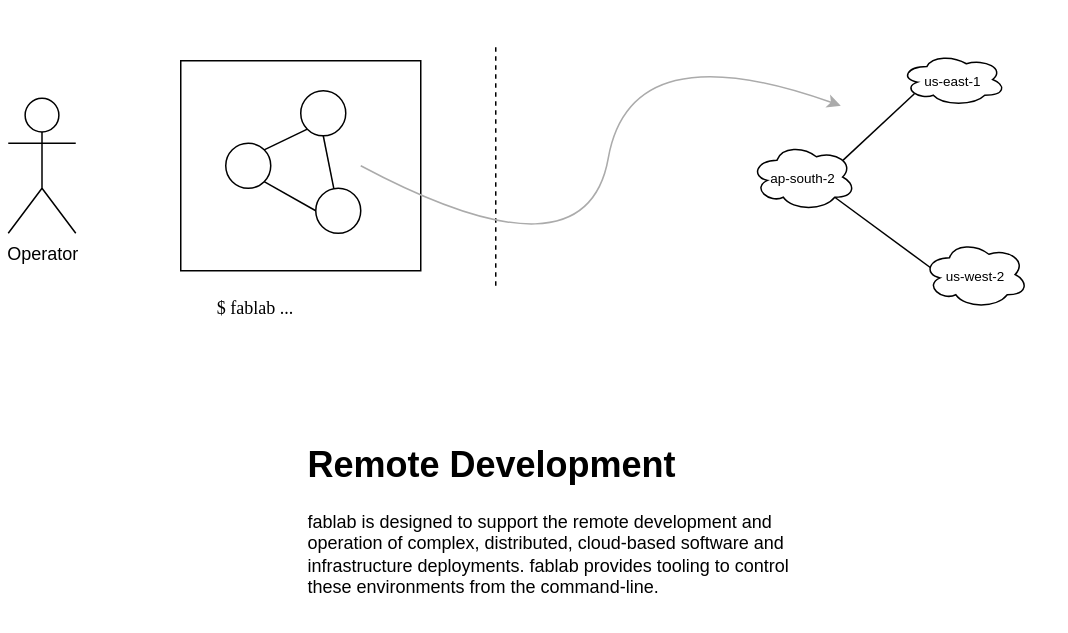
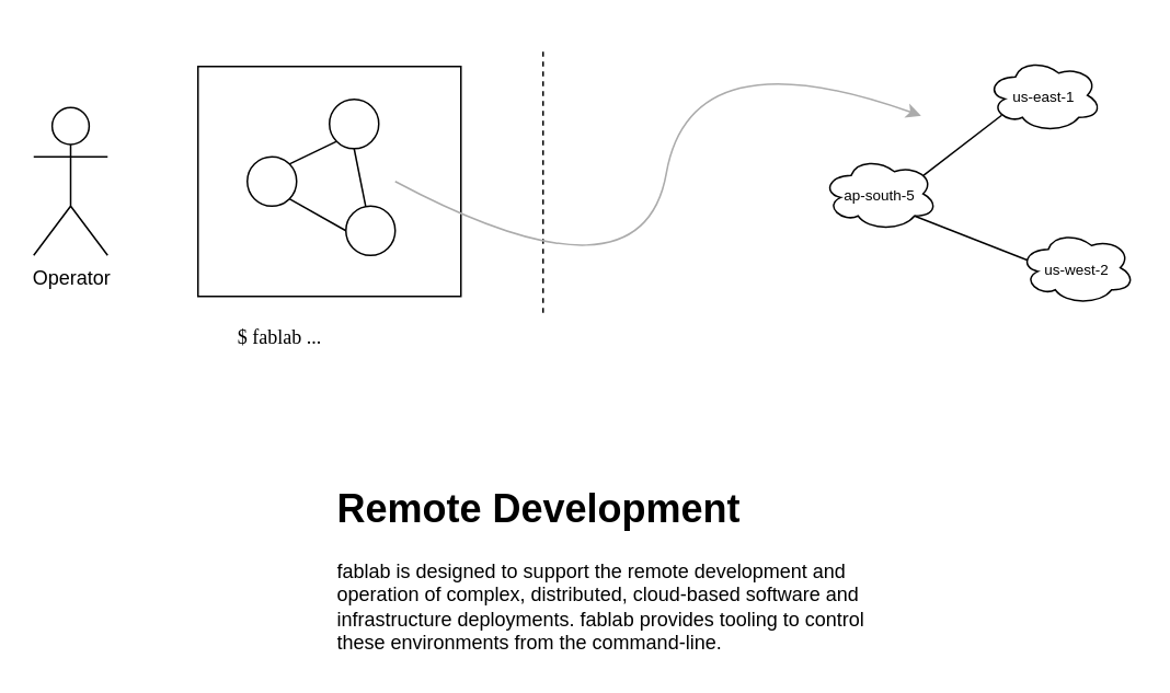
- <mxCell id="12" value="&lt;font style=&quot;font-size: 9px&quot;&gt;us-east-1&lt;/font&gt;" style="ellipse;shape=cloud;whiteSpace=wrap;html=1;fillColor=none;" vertex="1" parent="1"><mxGeometry x="600" y="35" width="70" height="35" as="geometry" /></mxCell>
+ <mxCell id="12" value="&lt;font style=&quot;font-size: 9px&quot;&gt;us-east-1&lt;/font&gt;" style="ellipse;shape=cloud;whiteSpace=wrap;html=1;fillColor=none;" vertex="1" parent="1"><mxGeometry x="600" y="35" width="70" height="45" as="geometry" /></mxCell>
- <mxCell id="10" value="Operator" style="shape=umlActor;verticalLabelPosition=bottom;labelBackgroundColor=#ffffff;verticalAlign=top;html=1;outlineConnect=0;fillColor=none;" vertex="1" parent="1"><mxGeometry x="5" y="65" width="45" height="90" as="geometry" /></mxCell>
+ <mxCell id="10" value="Operator" style="shape=umlActor;verticalLabelPosition=bottom;labelBackgroundColor=#ffffff;verticalAlign=top;html=1;outlineConnect=0;fillColor=none;" vertex="1" parent="1"><mxGeometry x="20" y="65" width="45" height="90" as="geometry" /></mxCell>
- <mxCell id="13" value="&lt;font style=&quot;font-size: 9px&quot;&gt;ap-south-2&lt;/font&gt;" style="ellipse;shape=cloud;whiteSpace=wrap;html=1;fillColor=none;" vertex="1" parent="1"><mxGeometry x="500" y="95" width="70" height="45" as="geometry" /></mxCell>
+ <mxCell id="13" value="&lt;font style=&quot;font-size: 9px&quot;&gt;ap-south-5&lt;/font&gt;" style="ellipse;shape=cloud;whiteSpace=wrap;html=1;fillColor=none;" vertex="1" parent="1"><mxGeometry x="500" y="95" width="70" height="45" as="geometry" /></mxCell>
- <mxCell id="14" value="&lt;font style=&quot;font-size: 9px&quot;&gt;us-west-2&lt;/font&gt;" style="ellipse;shape=cloud;whiteSpace=wrap;html=1;fillColor=none;" vertex="1" parent="1"><mxGeometry x="615" y="160" width="70" height="45" as="geometry" /></mxCell>
+ <mxCell id="14" value="&lt;font style=&quot;font-size: 9px&quot;&gt;us-west-2&lt;/font&gt;" style="ellipse;shape=cloud;whiteSpace=wrap;html=1;fillColor=none;" vertex="1" parent="1"><mxGeometry x="620" y="140" width="70" height="45" as="geometry" /></mxCell>
